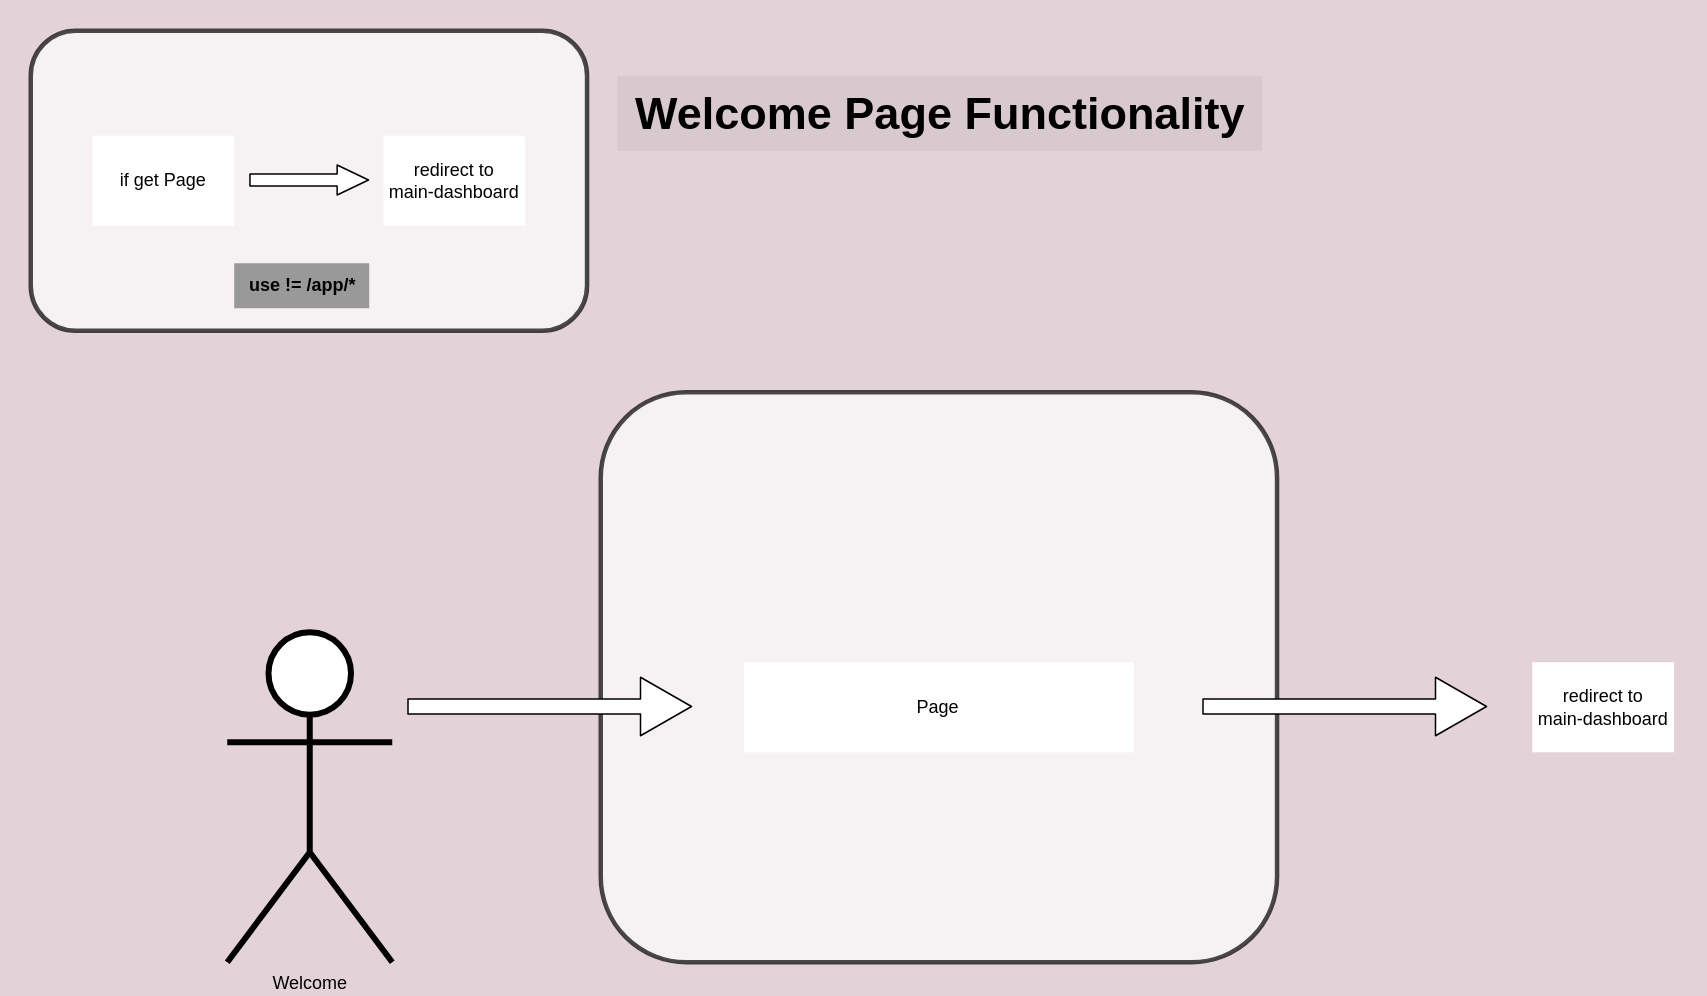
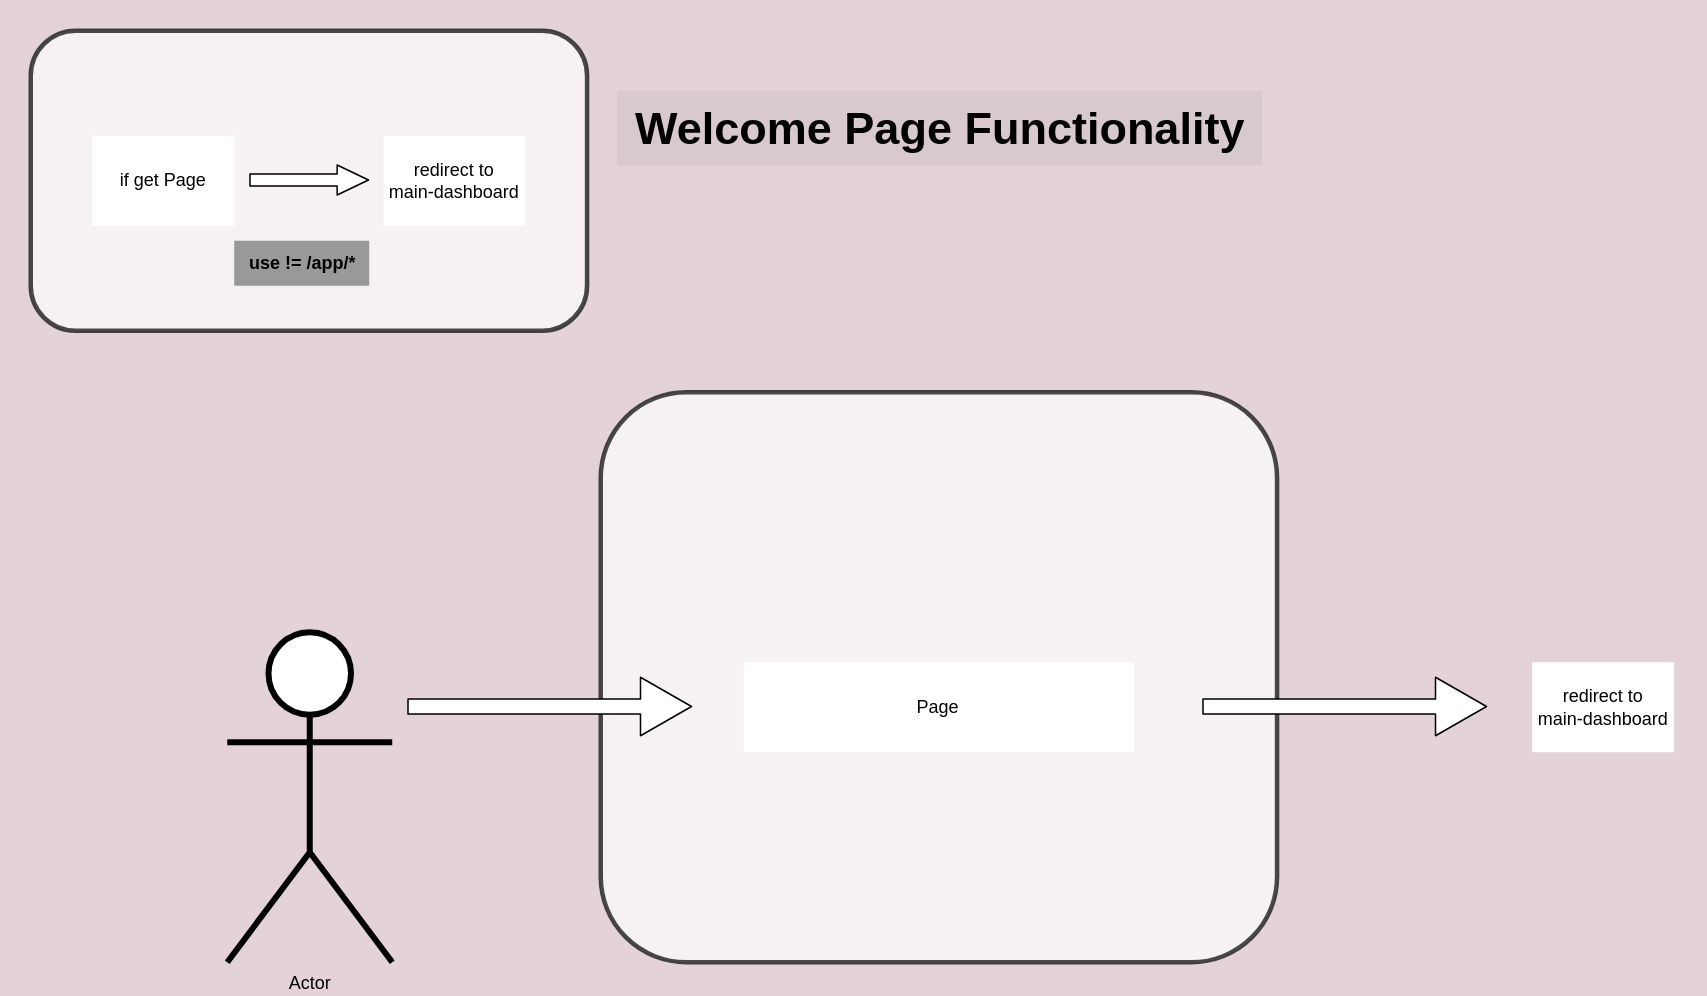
- <mxCell id="3" value="&lt;font style=&quot;font-size: 30px;&quot; color=&quot;#000000&quot;&gt;Welcome Page Functionality&lt;br&gt;&lt;/font&gt;" style="text;html=1;align=center;verticalAlign=middle;resizable=0;points=[];autosize=1;strokeColor=none;fillColor=#d8c9ce;shadow=0;strokeWidth=3;fontStyle=1" parent="1" vertex="1"><mxGeometry x="411" y="50" width="430" height="50" as="geometry" /></mxCell>
+ <mxCell id="3" value="&lt;font style=&quot;font-size: 30px;&quot; color=&quot;#000000&quot;&gt;Welcome Page Functionality&lt;br&gt;&lt;/font&gt;" style="text;html=1;align=center;verticalAlign=middle;resizable=0;points=[];autosize=1;strokeColor=none;fillColor=#d8c9ce;shadow=0;strokeWidth=3;fontStyle=1" parent="1" vertex="1"><mxGeometry x="411" y="60" width="430" height="50" as="geometry" /></mxCell>
- <mxCell id="13" value="&lt;b&gt;use != /app/*&lt;br&gt;&lt;/b&gt;" style="text;html=1;align=center;verticalAlign=middle;resizable=0;points=[];autosize=1;strokeColor=none;fillColor=#999999;fontColor=#000000;labelBackgroundColor=none;labelBorderColor=none;" vertex="1" parent="1"><mxGeometry x="155.65" y="175" width="90" height="30" as="geometry" /></mxCell>
+ <mxCell id="13" value="&lt;b&gt;use != /app/*&lt;br&gt;&lt;/b&gt;" style="text;html=1;align=center;verticalAlign=middle;resizable=0;points=[];autosize=1;strokeColor=none;fillColor=#999999;fontColor=#000000;labelBackgroundColor=none;labelBorderColor=none;" vertex="1" parent="1"><mxGeometry x="155.65" y="160" width="90" height="30" as="geometry" /></mxCell>
- <mxCell id="4" value="Welcome" style="shape=umlActor;verticalLabelPosition=bottom;verticalAlign=top;html=1;outlineConnect=0;strokeColor=#000000;strokeWidth=4;fontColor=#000000;" parent="1" vertex="1"><mxGeometry x="151" y="421" width="110" height="220" as="geometry" /></mxCell>
+ <mxCell id="4" value="Actor" style="shape=umlActor;verticalLabelPosition=bottom;verticalAlign=top;html=1;outlineConnect=0;strokeColor=#000000;strokeWidth=4;fontColor=#000000;" parent="1" vertex="1"><mxGeometry x="151" y="421" width="110" height="220" as="geometry" /></mxCell>
